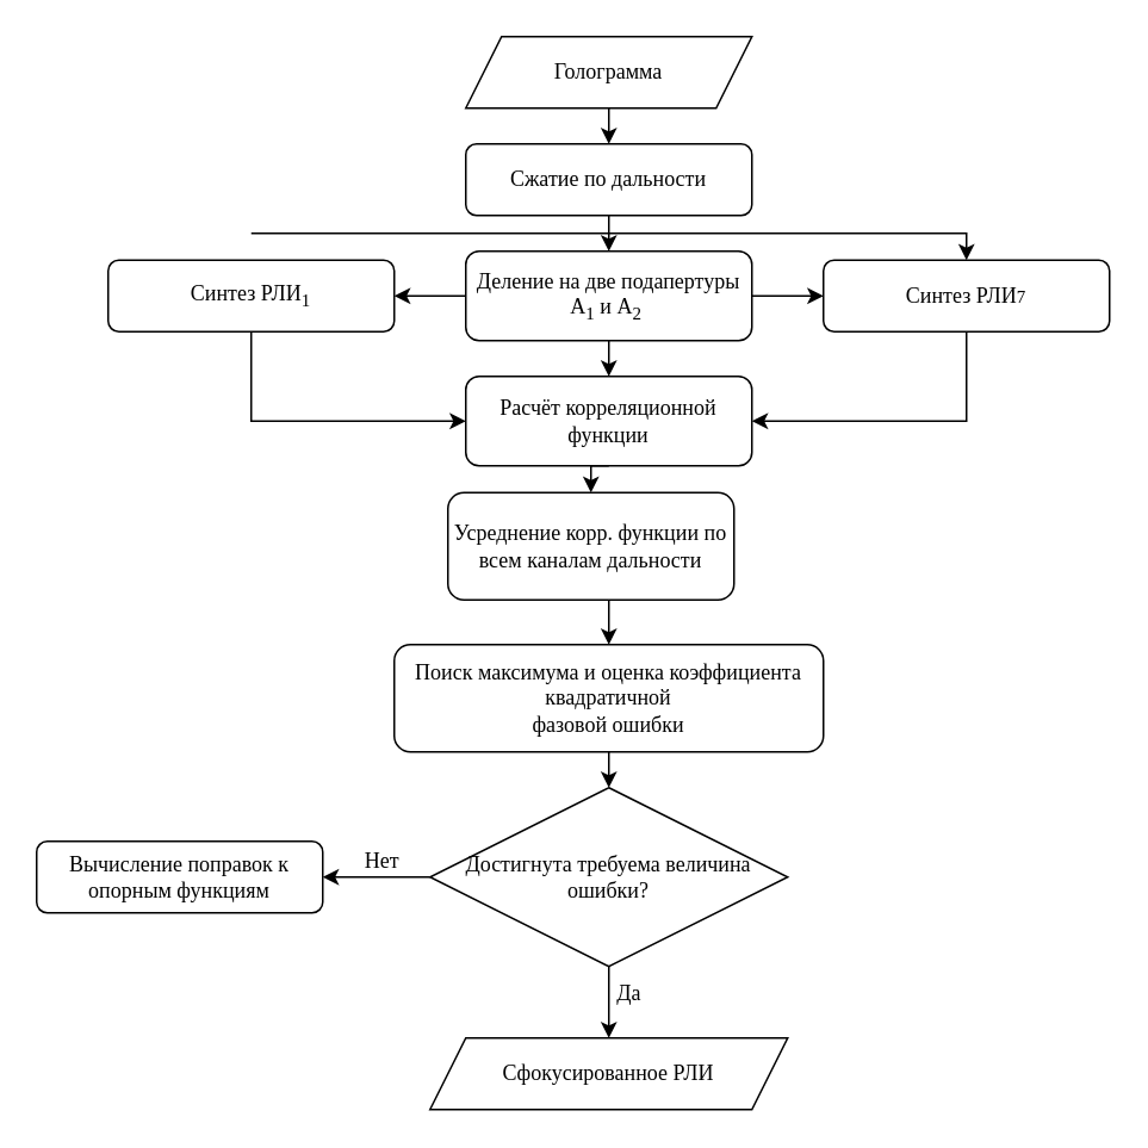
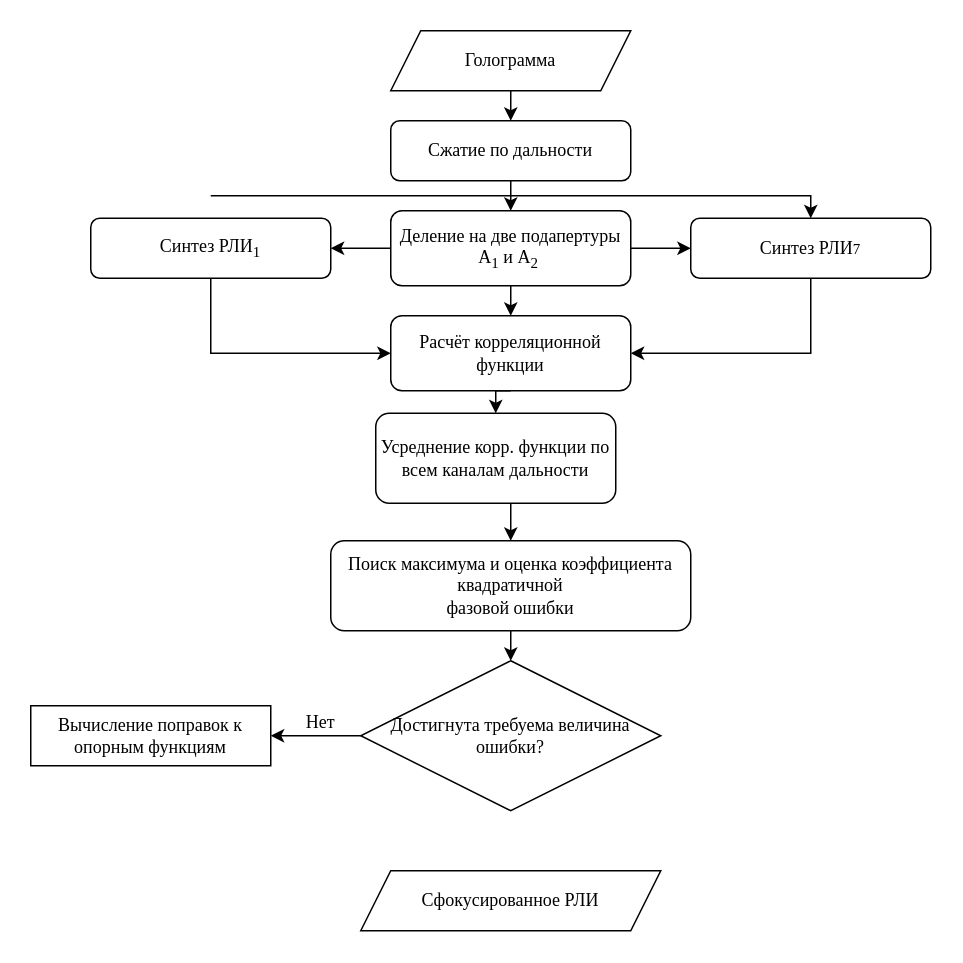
- <mxCell id="21" value="Вычисление поправок к опорным функциям" style="rounded=1;whiteSpace=wrap;html=1;fontFamily=JetBrains Mono;fontSize=12;" parent="1" vertex="1"><mxGeometry x="20" y="470" width="160" height="40" as="geometry" /></mxCell>
+ <mxCell id="21" value="Вычисление поправок к опорным функциям" style="whiteSpace=wrap;html=1;fontFamily=JetBrains Mono;fontSize=12;rounded=0;" parent="1" vertex="1"><mxGeometry x="20" y="470" width="160" height="40" as="geometry" /></mxCell>
- <mxCell id="16" style="edgeStyle=orthogonalEdgeStyle;rounded=0;orthogonalLoop=1;jettySize=auto;html=1;exitX=0.5;exitY=1;exitDx=0;exitDy=0;entryX=0.5;entryY=0;entryDx=0;entryDy=0;fontFamily=JetBrains Mono;fontSize=12;" parent="1" source="20" target="22" edge="1"><mxGeometry relative="1" as="geometry" /></mxCell>
- <mxCell id="17" value="Да" style="edgeLabel;html=1;align=center;verticalAlign=middle;resizable=0;points=[];fontFamily=JetBrains Mono;fontSize=12;" parent="16" vertex="1" connectable="0"><mxGeometry x="-0.3" y="1" relative="1" as="geometry"><mxPoint x="9" as="offset" /></mxGeometry></mxCell>
